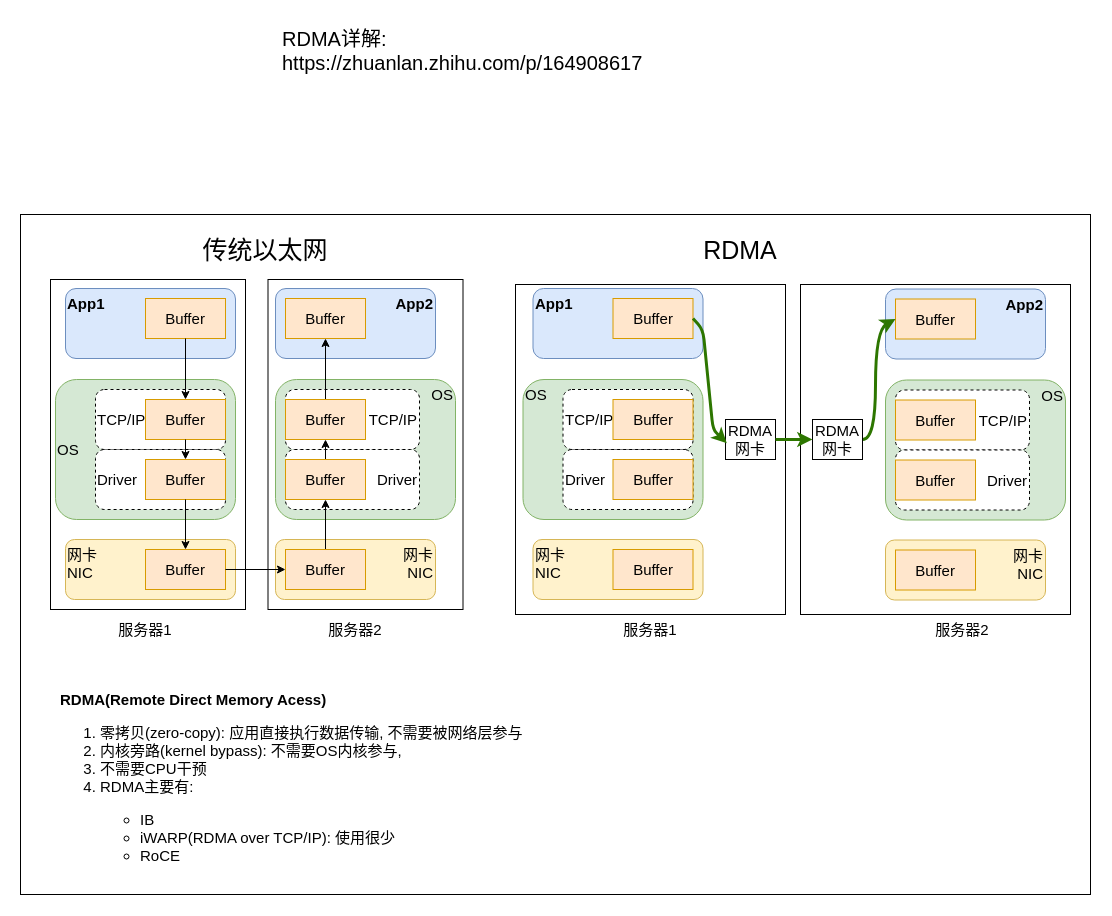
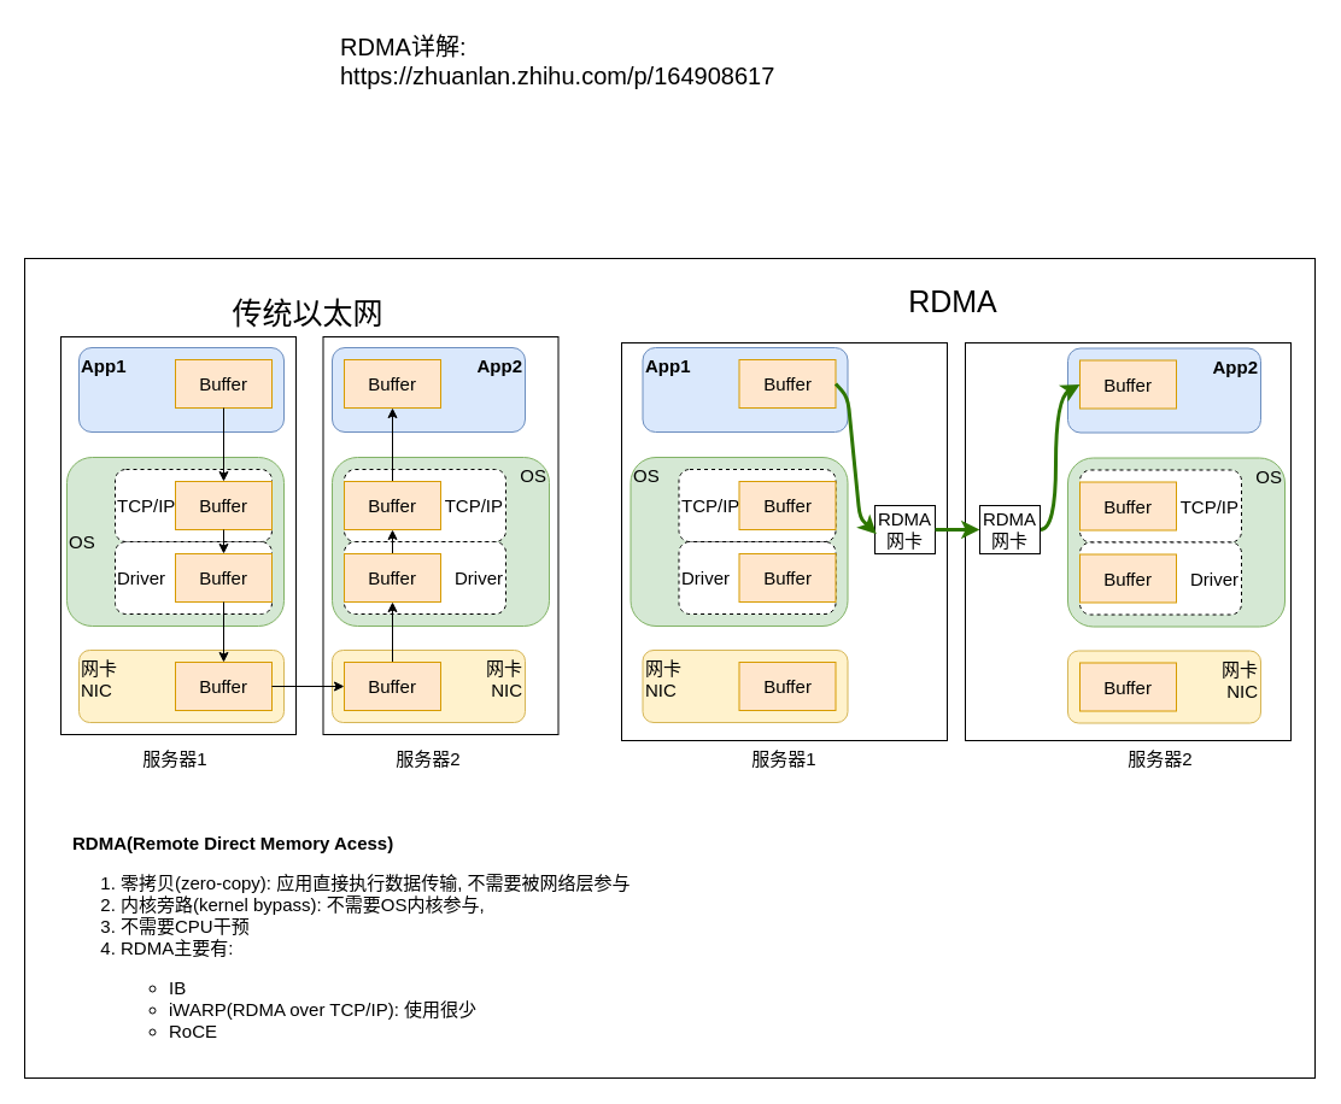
- <mxCell id="33" value="传统以太网" style="text;html=1;strokeColor=none;fillColor=none;align=center;verticalAlign=middle;whiteSpace=wrap;rounded=0;dashed=1;fontSize=25;" parent="2" vertex="1"><mxGeometry x="175" y="25" width="140" height="20" as="geometry" /></mxCell>
+ <mxCell id="33" value="传统以太网" style="text;html=1;strokeColor=none;fillColor=none;align=center;verticalAlign=middle;whiteSpace=wrap;rounded=0;dashed=1;fontSize=25;" parent="2" vertex="1"><mxGeometry x="165" y="35" width="140" height="20" as="geometry" /></mxCell>
- <mxCell id="52" value="RDMA" style="text;html=1;strokeColor=none;fillColor=none;align=center;verticalAlign=middle;whiteSpace=wrap;rounded=0;dashed=1;fontSize=25;" parent="2" vertex="1"><mxGeometry x="665" y="20" width="110" height="30" as="geometry" /></mxCell>
+ <mxCell id="52" value="RDMA" style="text;html=1;strokeColor=none;fillColor=none;align=center;verticalAlign=middle;whiteSpace=wrap;rounded=0;dashed=1;fontSize=25;" parent="2" vertex="1"><mxGeometry x="715" y="20" width="110" height="30" as="geometry" /></mxCell>
